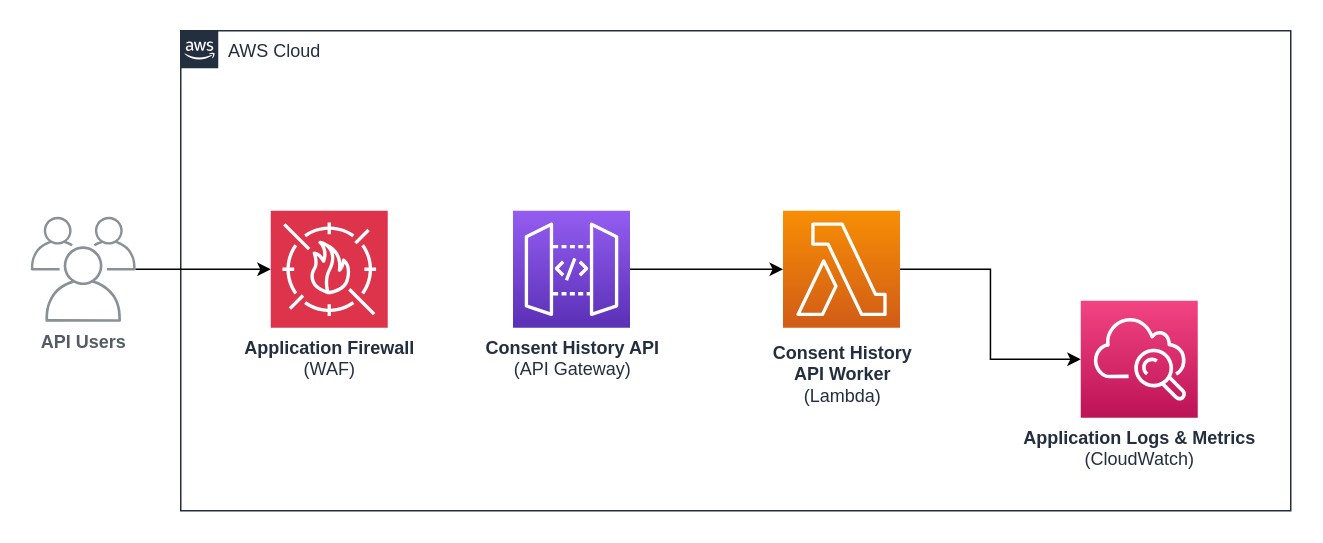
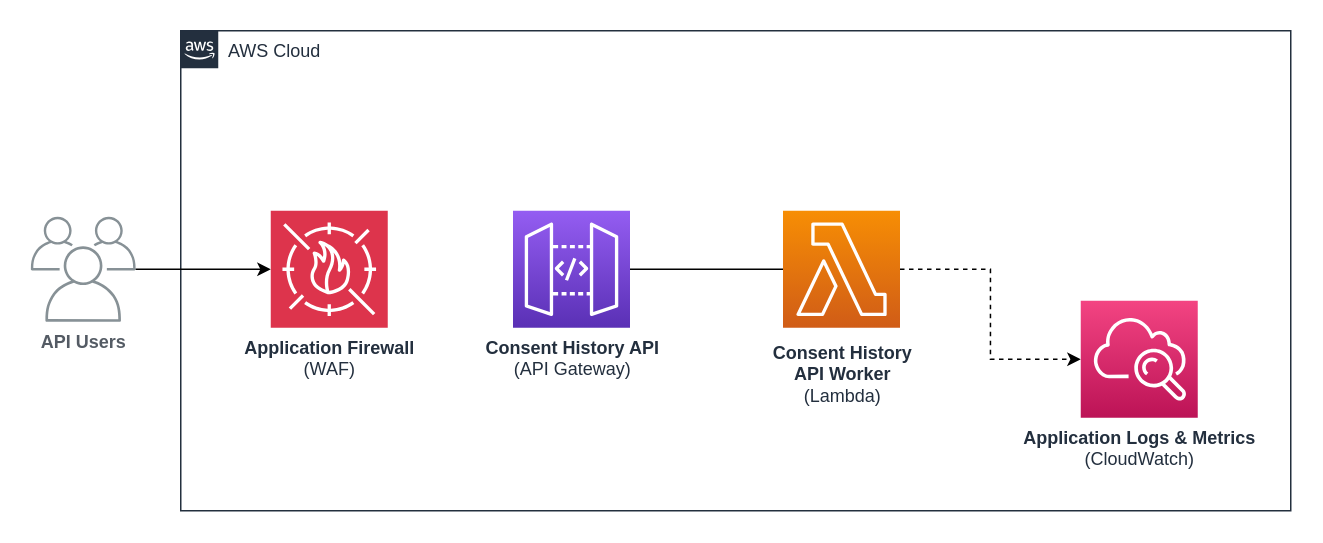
- <mxCell id="4" style="edgeStyle=orthogonalEdgeStyle;rounded=0;orthogonalLoop=1;jettySize=auto;html=1;" parent="2" source="5" target="7" edge="1"><mxGeometry relative="1" as="geometry" /></mxCell>
+ <mxCell id="4" style="edgeStyle=orthogonalEdgeStyle;rounded=0;orthogonalLoop=1;jettySize=auto;html=1;endArrow=none;" parent="2" source="5" target="7" edge="1"><mxGeometry relative="1" as="geometry" /></mxCell>
- <mxCell id="6" style="edgeStyle=orthogonalEdgeStyle;rounded=0;orthogonalLoop=1;jettySize=auto;html=1;" parent="2" source="7" target="8" edge="1"><mxGeometry relative="1" as="geometry" /></mxCell>
+ <mxCell id="6" style="edgeStyle=orthogonalEdgeStyle;rounded=0;orthogonalLoop=1;jettySize=auto;html=1;dashed=1;" parent="2" source="7" target="8" edge="1"><mxGeometry relative="1" as="geometry" /></mxCell>
